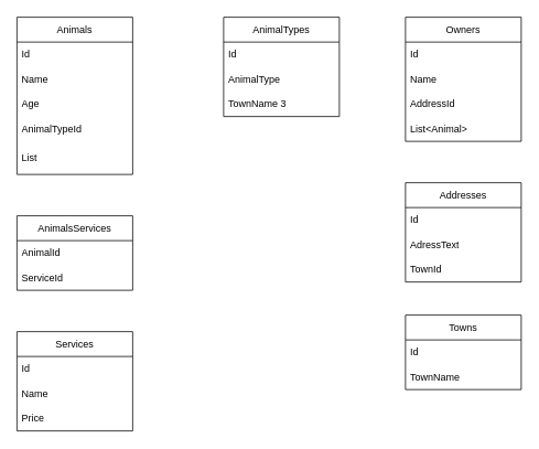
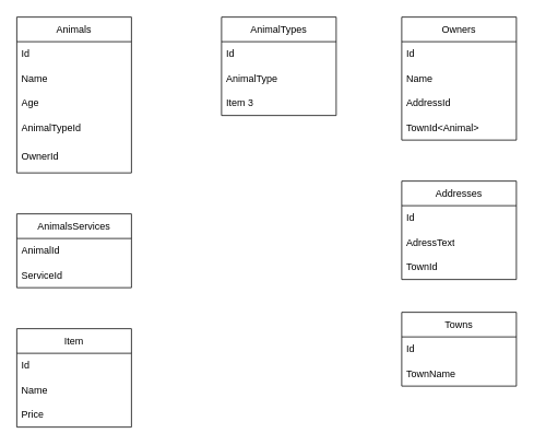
- <mxCell id="11" value="TownName 3" style="text;strokeColor=none;fillColor=none;align=left;verticalAlign=middle;spacingLeft=4;spacingRight=4;overflow=hidden;points=[[0,0.5],[1,0.5]];portConstraint=eastwest;rotatable=0;whiteSpace=wrap;html=1;" vertex="1" parent="8"><mxGeometry y="90" width="140" height="30" as="geometry" /></mxCell>
+ <mxCell id="11" value="Item 3" style="text;strokeColor=none;fillColor=none;align=left;verticalAlign=middle;spacingLeft=4;spacingRight=4;overflow=hidden;points=[[0,0.5],[1,0.5]];portConstraint=eastwest;rotatable=0;whiteSpace=wrap;html=1;" vertex="1" parent="8"><mxGeometry y="90" width="140" height="30" as="geometry" /></mxCell>
- <mxCell id="16" value="List&amp;lt;Animal&amp;gt;" style="text;strokeColor=none;fillColor=none;align=left;verticalAlign=middle;spacingLeft=4;spacingRight=4;overflow=hidden;points=[[0,0.5],[1,0.5]];portConstraint=eastwest;rotatable=0;whiteSpace=wrap;html=1;" vertex="1" parent="12"><mxGeometry y="120" width="140" height="30" as="geometry" /></mxCell>
+ <mxCell id="16" value="TownId&amp;lt;Animal&amp;gt;" style="text;strokeColor=none;fillColor=none;align=left;verticalAlign=middle;spacingLeft=4;spacingRight=4;overflow=hidden;points=[[0,0.5],[1,0.5]];portConstraint=eastwest;rotatable=0;whiteSpace=wrap;html=1;" vertex="1" parent="12"><mxGeometry y="120" width="140" height="30" as="geometry" /></mxCell>
- <mxCell id="7" value="List" style="text;strokeColor=none;fillColor=none;align=left;verticalAlign=middle;spacingLeft=4;spacingRight=4;overflow=hidden;points=[[0,0.5],[1,0.5]];portConstraint=eastwest;rotatable=0;whiteSpace=wrap;html=1;" vertex="1" parent="2"><mxGeometry y="150" width="140" height="40" as="geometry" /></mxCell>
+ <mxCell id="7" value="OwnerId" style="text;strokeColor=none;fillColor=none;align=left;verticalAlign=middle;spacingLeft=4;spacingRight=4;overflow=hidden;points=[[0,0.5],[1,0.5]];portConstraint=eastwest;rotatable=0;whiteSpace=wrap;html=1;" vertex="1" parent="2"><mxGeometry y="150" width="140" height="40" as="geometry" /></mxCell>
- <mxCell id="17" value="Services" style="swimlane;fontStyle=0;childLayout=stackLayout;horizontal=1;startSize=30;horizontalStack=0;resizeParent=1;resizeParentMax=0;resizeLast=0;collapsible=1;marginBottom=0;whiteSpace=wrap;html=1;" vertex="1" parent="1"><mxGeometry x="20" y="400" width="140" height="120" as="geometry" /></mxCell>
+ <mxCell id="17" value="Item" style="swimlane;fontStyle=0;childLayout=stackLayout;horizontal=1;startSize=30;horizontalStack=0;resizeParent=1;resizeParentMax=0;resizeLast=0;collapsible=1;marginBottom=0;whiteSpace=wrap;html=1;" vertex="1" parent="1"><mxGeometry x="20" y="400" width="140" height="120" as="geometry" /></mxCell>
